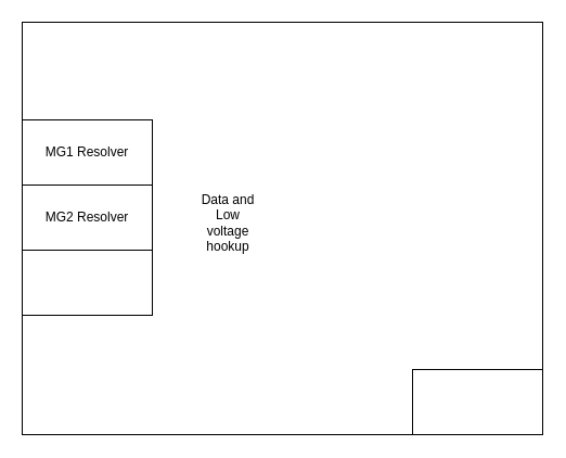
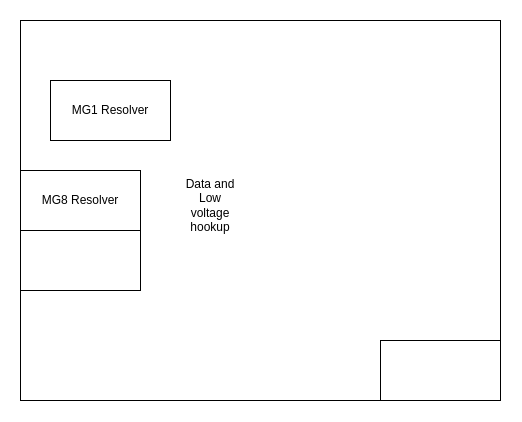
- <mxCell id="3" value="MG1 Resolver" style="rounded=0;whiteSpace=wrap;html=1;" parent="1" vertex="1"><mxGeometry x="20" y="110" width="120" height="60" as="geometry" /></mxCell>
+ <mxCell id="3" value="MG1 Resolver" style="rounded=0;whiteSpace=wrap;html=1;" parent="1" vertex="1"><mxGeometry x="50" y="80" width="120" height="60" as="geometry" /></mxCell>
- <mxCell id="4" value="MG2 Resolver" style="rounded=0;whiteSpace=wrap;html=1;" parent="1" vertex="1"><mxGeometry x="20" y="170" width="120" height="60" as="geometry" /></mxCell>
+ <mxCell id="4" value="MG8 Resolver" style="rounded=0;whiteSpace=wrap;html=1;" parent="1" vertex="1"><mxGeometry x="20" y="170" width="120" height="60" as="geometry" /></mxCell>
